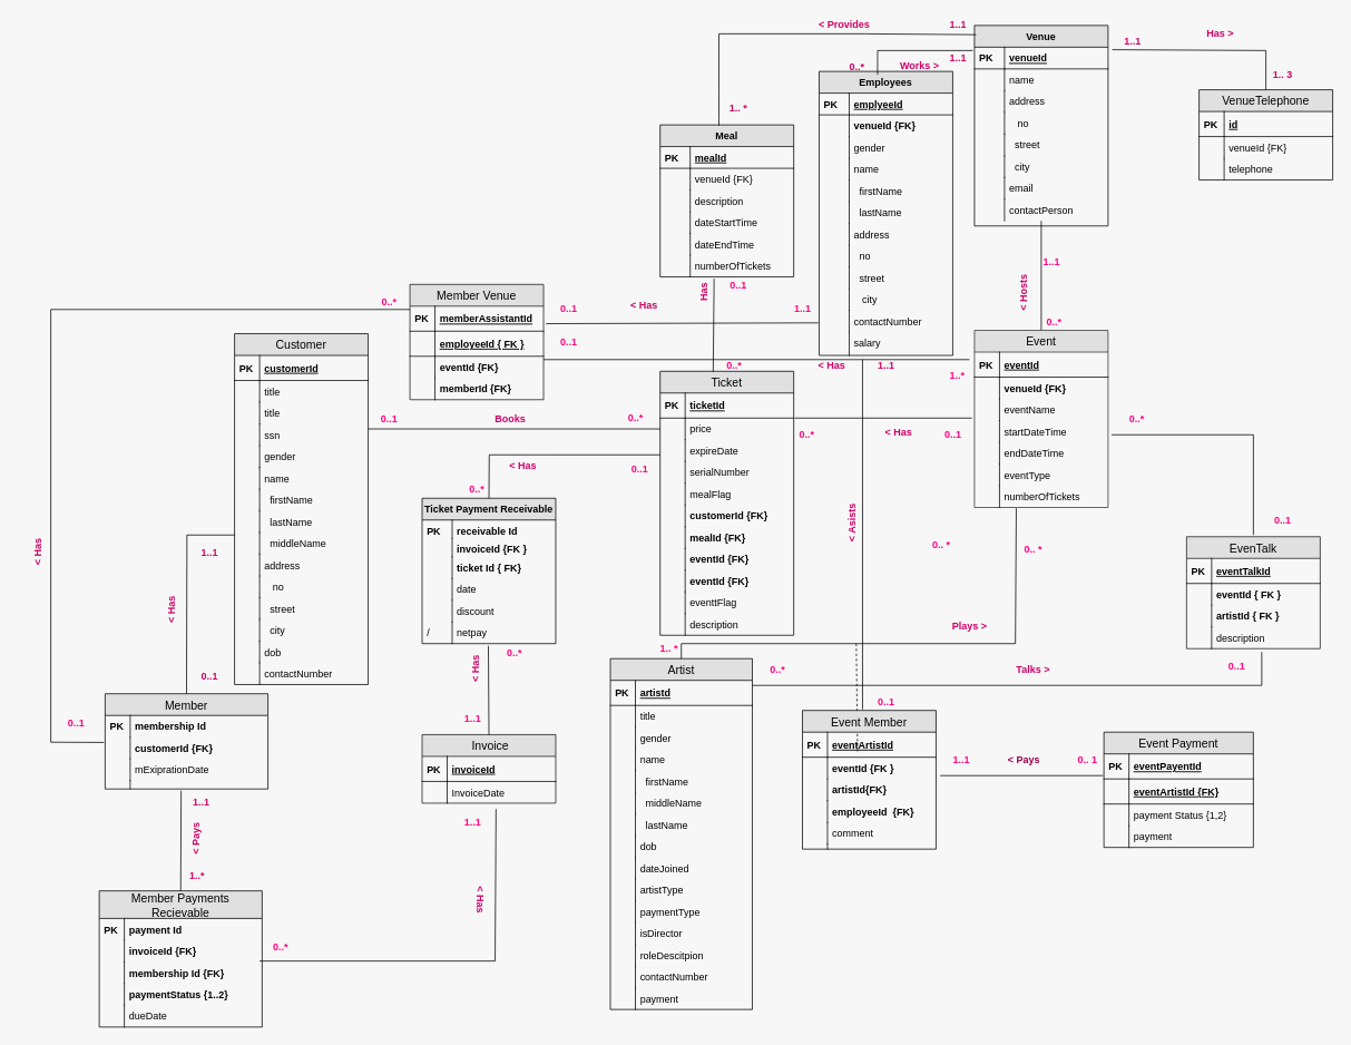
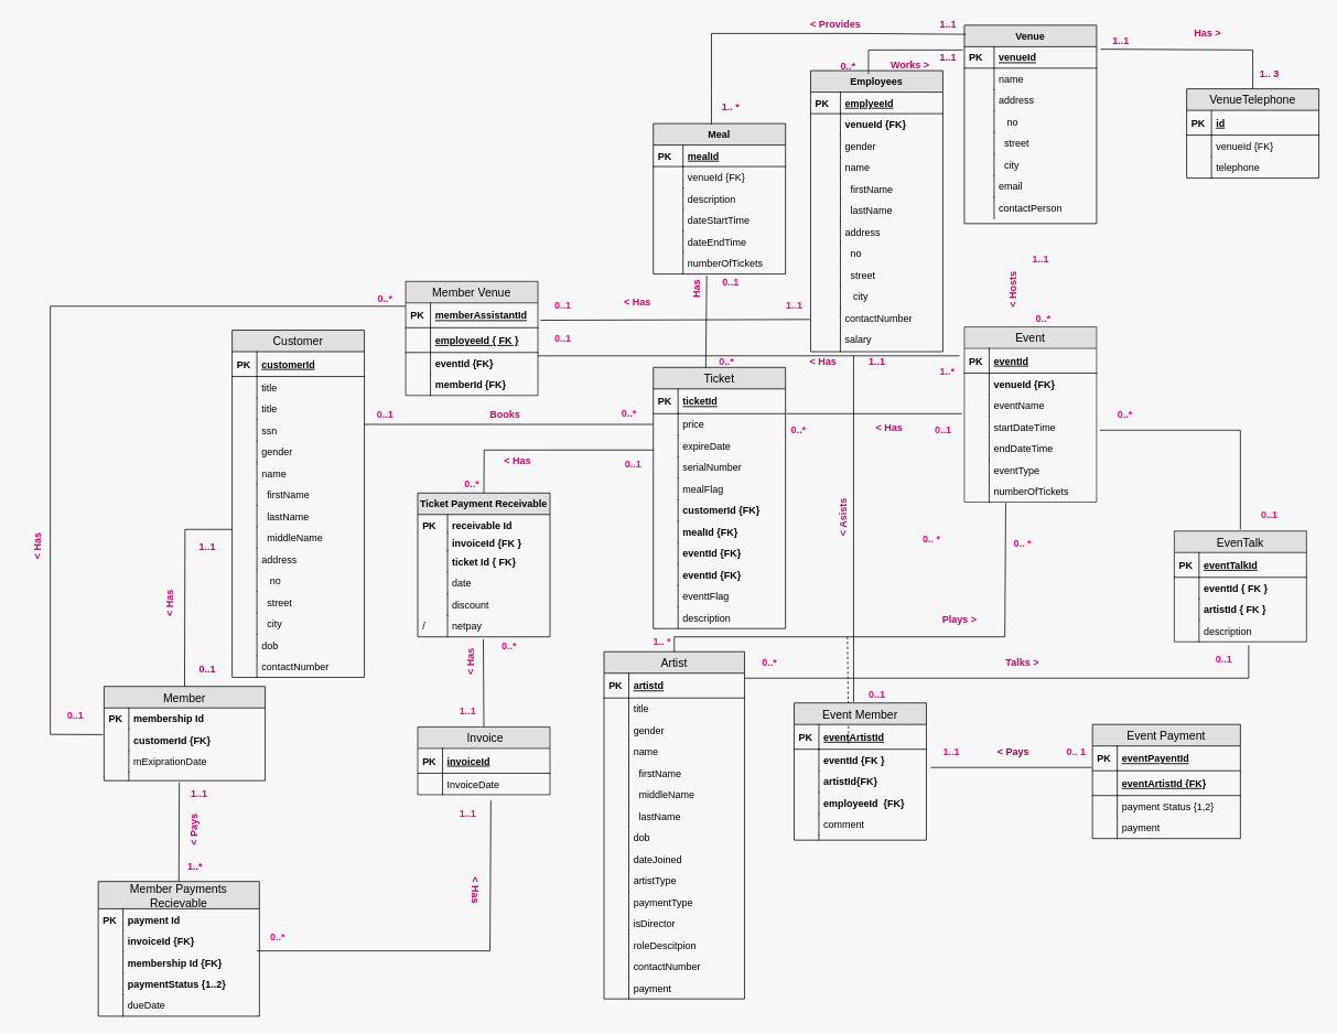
- <mxCell id="36" value="" style="endArrow=none;html=1;rounded=0;" parent="1" source="17" target="40" edge="1"><mxGeometry relative="1" as="geometry"><mxPoint x="1242.96" y="294.004" as="sourcePoint" /><mxPoint x="1243" y="400" as="targetPoint" /><Array as="points" /></mxGeometry></mxCell>
